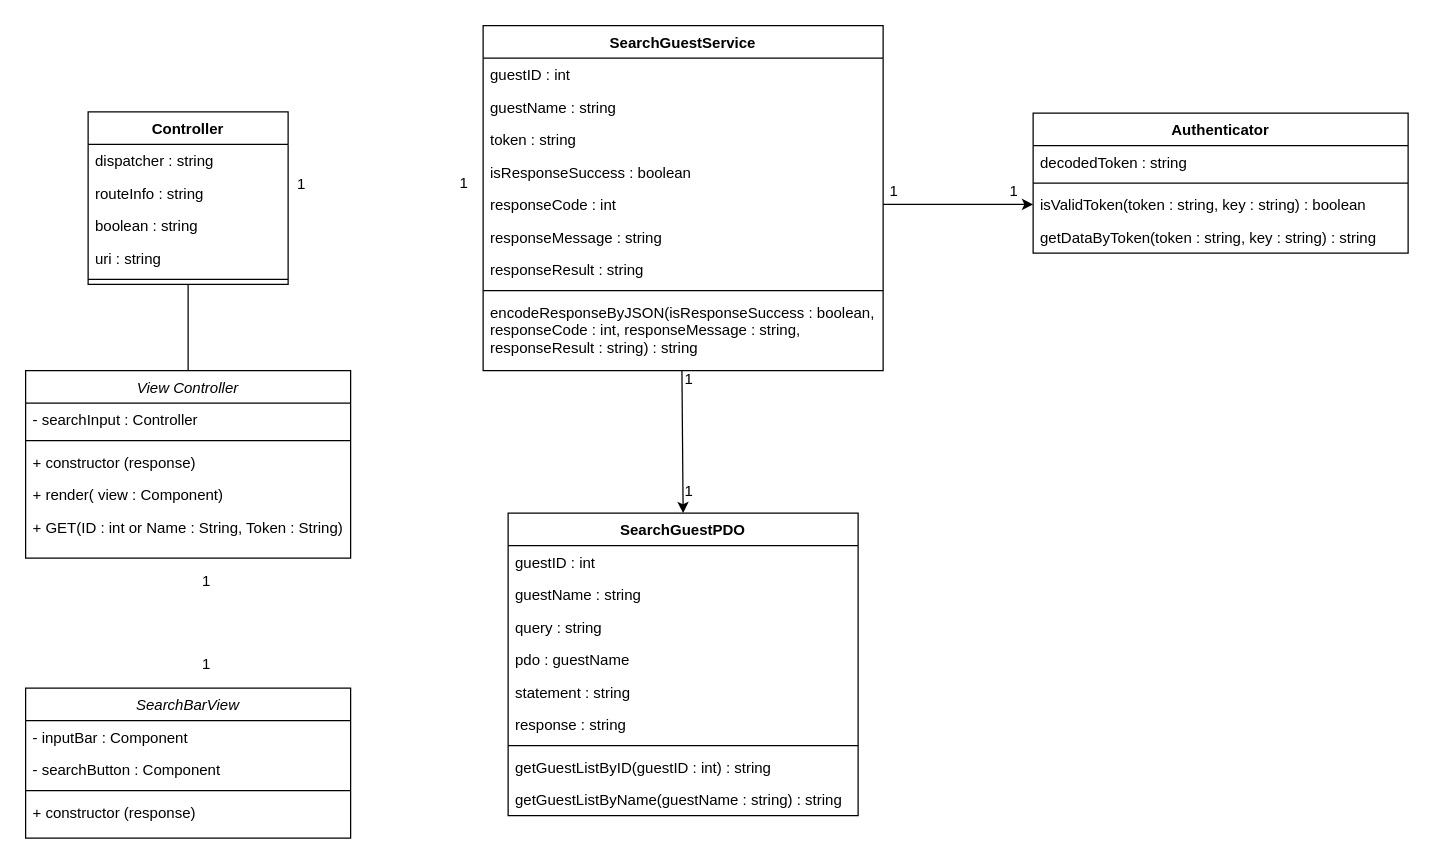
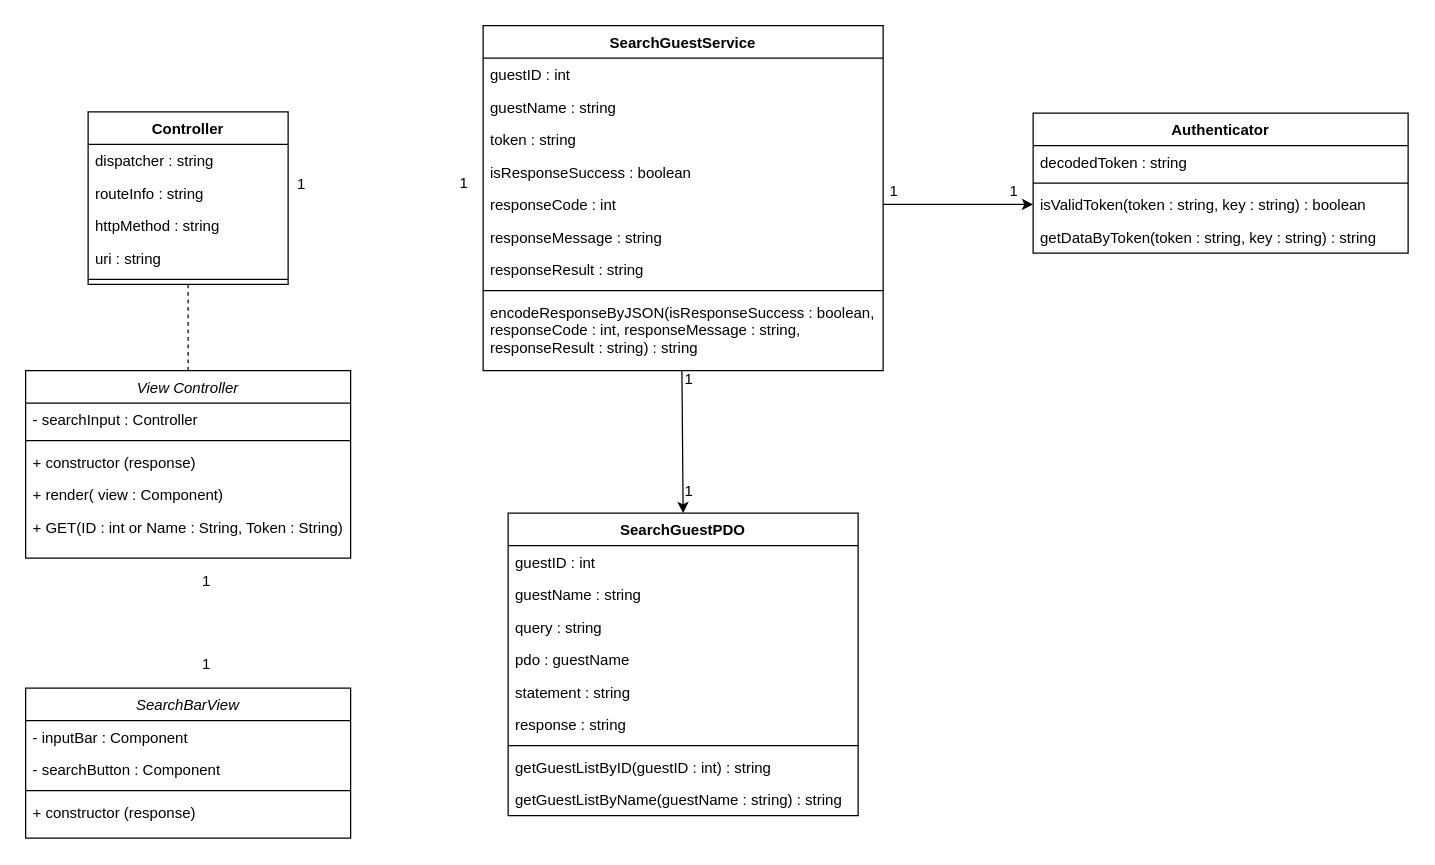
- <mxCell id="36" value="boolean : string" style="text;strokeColor=none;fillColor=none;align=left;verticalAlign=top;spacingLeft=4;spacingRight=4;overflow=hidden;rotatable=0;points=[[0,0.5],[1,0.5]];portConstraint=eastwest;" parent="33" vertex="1"><mxGeometry y="78" width="160" height="26" as="geometry" /></mxCell>
+ <mxCell id="36" value="httpMethod : string" style="text;strokeColor=none;fillColor=none;align=left;verticalAlign=top;spacingLeft=4;spacingRight=4;overflow=hidden;rotatable=0;points=[[0,0.5],[1,0.5]];portConstraint=eastwest;" parent="33" vertex="1"><mxGeometry y="78" width="160" height="26" as="geometry" /></mxCell>
- <mxCell id="41" style="edgeStyle=orthogonalEdgeStyle;rounded=0;orthogonalLoop=1;jettySize=auto;html=1;exitX=0.5;exitY=0;exitDx=0;exitDy=0;entryX=0.5;entryY=1;entryDx=0;entryDy=0;endArrow=none;endFill=0;" edge="1" parent="1" source="42" target="33"><mxGeometry relative="1" as="geometry" /></mxCell>
+ <mxCell id="41" style="edgeStyle=orthogonalEdgeStyle;rounded=0;orthogonalLoop=1;jettySize=auto;html=1;exitX=0.5;exitY=0;exitDx=0;exitDy=0;entryX=0.5;entryY=1;entryDx=0;entryDy=0;endArrow=none;endFill=0;dashed=1;" edge="1" parent="1" source="42" target="33"><mxGeometry relative="1" as="geometry" /></mxCell>
